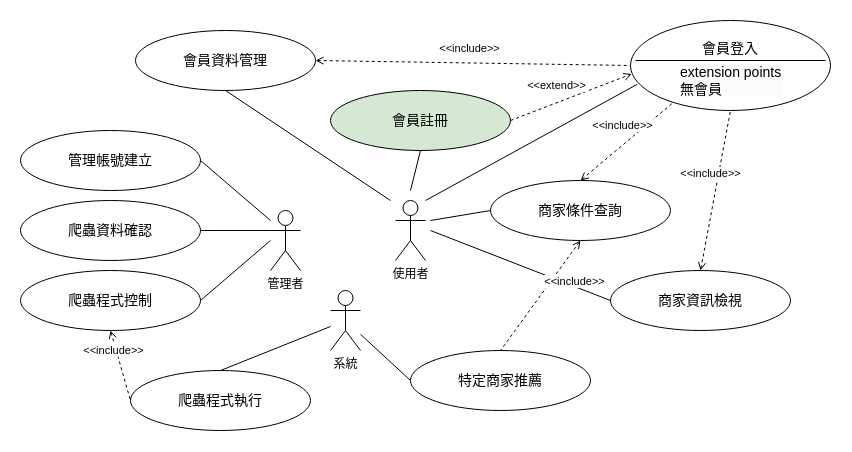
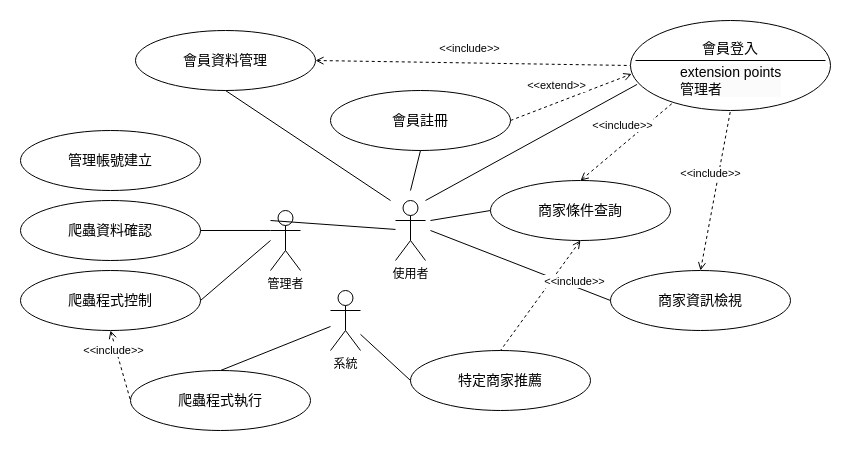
- <mxCell id="31" value="&lt;div style=&quot;forced-color-adjust: none; color: rgb(0, 0, 0); font-family: Helvetica; font-size: 12px; font-style: normal; font-variant-ligatures: normal; font-variant-caps: normal; font-weight: 400; letter-spacing: normal; orphans: 2; text-indent: 0px; text-transform: none; widows: 2; word-spacing: 0px; -webkit-text-stroke-width: 0px; white-space: normal; background-color: rgb(251, 251, 251); text-decoration-thickness: initial; text-decoration-style: initial; text-decoration-color: initial;&quot;&gt;&lt;font style=&quot;forced-color-adjust: none; font-size: 14px;&quot;&gt;extension points&lt;/font&gt;&lt;/div&gt;&lt;div style=&quot;forced-color-adjust: none; color: rgb(0, 0, 0); font-family: Helvetica; font-size: 12px; font-style: normal; font-variant-ligatures: normal; font-variant-caps: normal; font-weight: 400; letter-spacing: normal; orphans: 2; text-indent: 0px; text-transform: none; widows: 2; word-spacing: 0px; -webkit-text-stroke-width: 0px; white-space: normal; background-color: rgb(251, 251, 251); text-decoration-thickness: initial; text-decoration-style: initial; text-decoration-color: initial;&quot;&gt;&lt;span style=&quot;forced-color-adjust: none; font-size: 14px; background-color: initial;&quot;&gt;無會員&lt;/span&gt;&lt;/div&gt;" style="text;whiteSpace=wrap;html=1;verticalAlign=middle;align=left;" vertex="1" parent="28"><mxGeometry x="47.5" y="30" width="105" height="60" as="geometry" /></mxCell>
+ <mxCell id="31" value="&lt;div style=&quot;forced-color-adjust: none; color: rgb(0, 0, 0); font-family: Helvetica; font-size: 12px; font-style: normal; font-variant-ligatures: normal; font-variant-caps: normal; font-weight: 400; letter-spacing: normal; orphans: 2; text-indent: 0px; text-transform: none; widows: 2; word-spacing: 0px; -webkit-text-stroke-width: 0px; white-space: normal; background-color: rgb(251, 251, 251); text-decoration-thickness: initial; text-decoration-style: initial; text-decoration-color: initial;&quot;&gt;&lt;font style=&quot;forced-color-adjust: none; font-size: 14px;&quot;&gt;extension points&lt;/font&gt;&lt;/div&gt;&lt;div style=&quot;forced-color-adjust: none; color: rgb(0, 0, 0); font-family: Helvetica; font-size: 12px; font-style: normal; font-variant-ligatures: normal; font-variant-caps: normal; font-weight: 400; letter-spacing: normal; orphans: 2; text-indent: 0px; text-transform: none; widows: 2; word-spacing: 0px; -webkit-text-stroke-width: 0px; white-space: normal; background-color: rgb(251, 251, 251); text-decoration-thickness: initial; text-decoration-style: initial; text-decoration-color: initial;&quot;&gt;&lt;span style=&quot;forced-color-adjust: none; font-size: 14px; background-color: initial;&quot;&gt;管理者&lt;/span&gt;&lt;/div&gt;" style="text;whiteSpace=wrap;html=1;verticalAlign=middle;align=left;" vertex="1" parent="28"><mxGeometry x="47.5" y="30" width="105" height="60" as="geometry" /></mxCell>
- <mxCell id="14" value="&lt;font style=&quot;font-size: 14px;&quot;&gt;會員註冊&lt;/font&gt;" style="ellipse;whiteSpace=wrap;html=1;fillColor=#d5e8d4;" parent="1" vertex="1"><mxGeometry x="330" y="90" width="180" height="60" as="geometry" /></mxCell>
+ <mxCell id="14" value="&lt;font style=&quot;font-size: 14px;&quot;&gt;會員註冊&lt;/font&gt;" style="ellipse;whiteSpace=wrap;html=1;" parent="1" vertex="1"><mxGeometry x="330" y="90" width="180" height="60" as="geometry" /></mxCell>
- <mxCell id="13" value="" style="endArrow=none;html=1;rounded=0;entryX=1;entryY=0.5;entryDx=0;entryDy=0;exitX=0;exitY=0.167;exitDx=0;exitDy=0;exitPerimeter=0;" parent="1" source="8" target="12" edge="1"><mxGeometry width="50" height="50" relative="1" as="geometry"><mxPoint x="120" y="160" as="sourcePoint" /><mxPoint x="60" y="170" as="targetPoint" /></mxGeometry></mxCell>
+ <mxCell id="13" value="" style="endArrow=none;html=1;rounded=0;exitX=0;exitY=0.167;exitDx=0;exitDy=0;exitPerimeter=0;" parent="1" source="8" target="2" edge="1"><mxGeometry width="50" height="50" relative="1" as="geometry"><mxPoint x="120" y="160" as="sourcePoint" /><mxPoint x="60" y="170" as="targetPoint" /></mxGeometry></mxCell>
